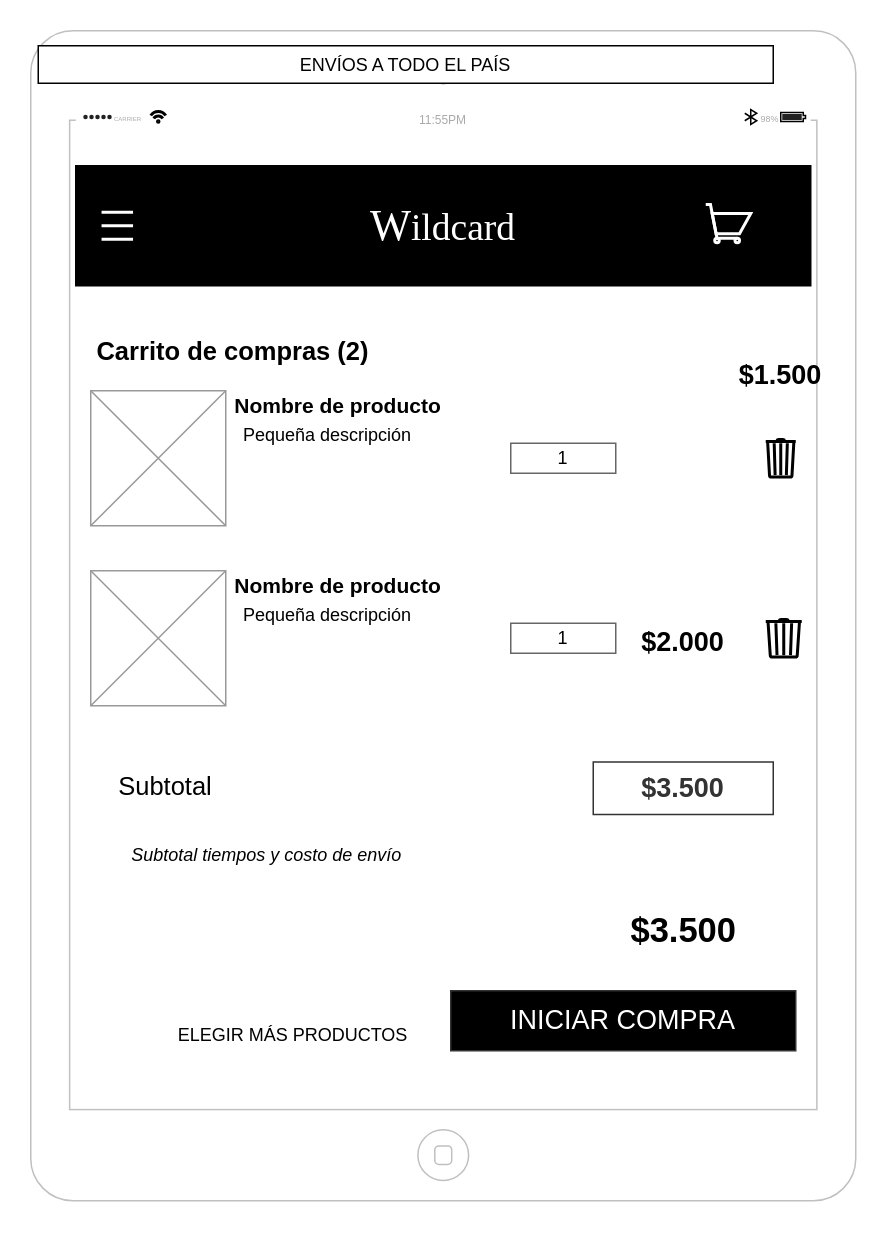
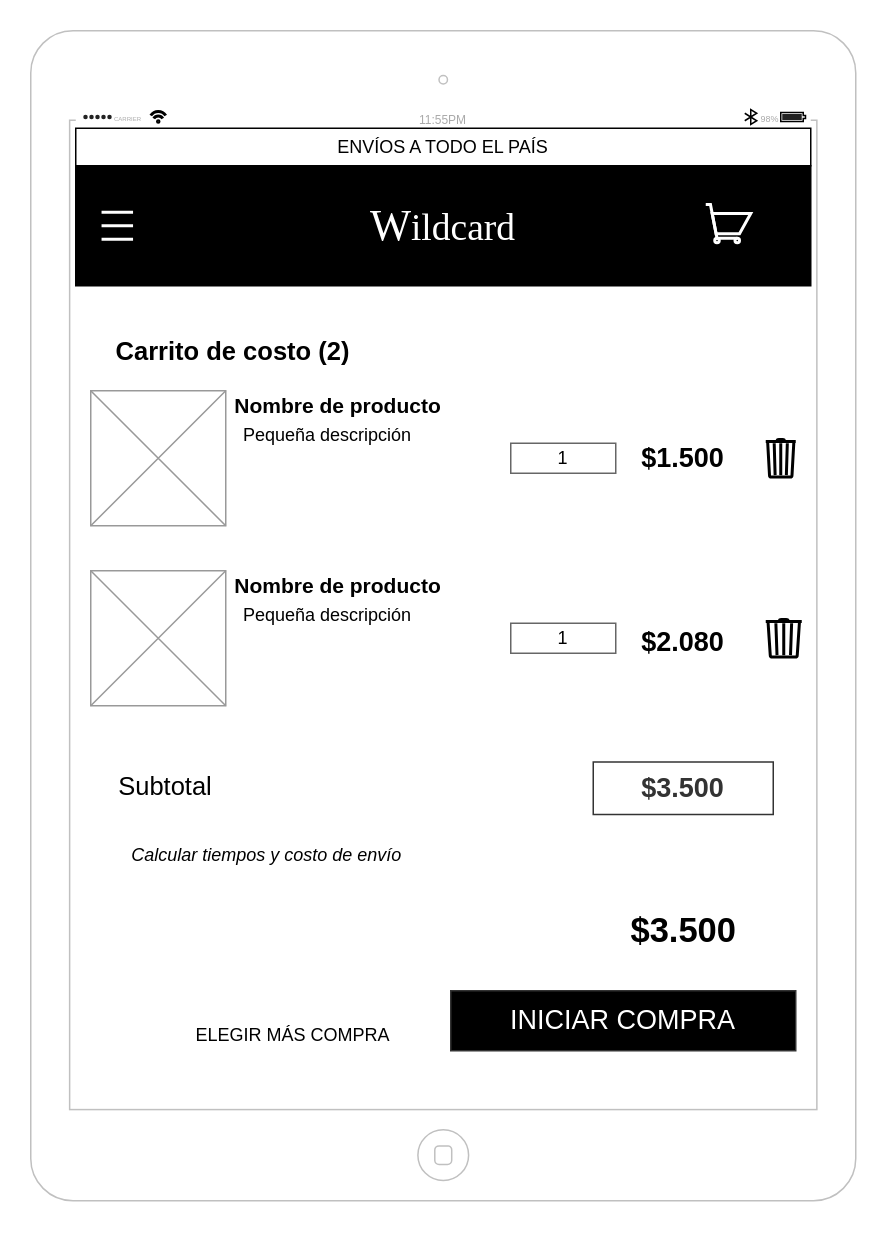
- <mxCell id="7" value="&lt;font style=&quot;vertical-align: inherit&quot;&gt;&lt;font style=&quot;vertical-align: inherit&quot;&gt;ENVÍOS A TODO EL PAÍS&lt;/font&gt;&lt;/font&gt;" style="rounded=0;whiteSpace=wrap;html=1;" parent="1" vertex="1"><mxGeometry x="25" y="30" width="490" height="25" as="geometry" /></mxCell>
+ <mxCell id="7" value="&lt;font style=&quot;vertical-align: inherit&quot;&gt;&lt;font style=&quot;vertical-align: inherit&quot;&gt;ENVÍOS A TODO EL PAÍS&lt;/font&gt;&lt;/font&gt;" style="rounded=0;whiteSpace=wrap;html=1;" parent="1" vertex="1"><mxGeometry x="50" y="85" width="490" height="25" as="geometry" /></mxCell>
- <mxCell id="11" value="&lt;b&gt;&lt;font style=&quot;font-size: 17px&quot;&gt;Carrito de compras (2)&lt;/font&gt;&lt;/b&gt;" style="text;html=1;strokeColor=none;fillColor=none;align=center;verticalAlign=middle;whiteSpace=wrap;rounded=0;" parent="1" vertex="1"><mxGeometry x="60" y="220" width="190" height="30" as="geometry" /></mxCell>
+ <mxCell id="11" value="&lt;b&gt;&lt;font style=&quot;font-size: 17px&quot;&gt;Carrito de costo (2)&lt;/font&gt;&lt;/b&gt;" style="text;html=1;strokeColor=none;fillColor=none;align=center;verticalAlign=middle;whiteSpace=wrap;rounded=0;" parent="1" vertex="1"><mxGeometry x="60" y="220" width="190" height="30" as="geometry" /></mxCell>
- <mxCell id="20" value="&lt;b&gt;&lt;font style=&quot;font-size: 18px&quot;&gt;$1.500&lt;/font&gt;&lt;/b&gt;" style="text;html=1;strokeColor=none;fillColor=none;align=center;verticalAlign=middle;whiteSpace=wrap;rounded=0;" parent="1" vertex="1"><mxGeometry x="480" y="237.5" width="80" height="25" as="geometry" /></mxCell>
+ <mxCell id="20" value="&lt;b&gt;&lt;font style=&quot;font-size: 18px&quot;&gt;$1.500&lt;/font&gt;&lt;/b&gt;" style="text;html=1;strokeColor=none;fillColor=none;align=center;verticalAlign=middle;whiteSpace=wrap;rounded=0;" parent="1" vertex="1"><mxGeometry x="415" y="292.5" width="80" height="25" as="geometry" /></mxCell>
- <mxCell id="21" value="&lt;b&gt;&lt;font style=&quot;font-size: 18px&quot;&gt;$2.000&lt;/font&gt;&lt;/b&gt;" style="text;html=1;strokeColor=none;fillColor=none;align=center;verticalAlign=middle;whiteSpace=wrap;rounded=0;" parent="1" vertex="1"><mxGeometry x="420" y="412.5" width="70" height="30" as="geometry" /></mxCell>
+ <mxCell id="21" value="&lt;b&gt;&lt;font style=&quot;font-size: 18px&quot;&gt;$2.080&lt;/font&gt;&lt;/b&gt;" style="text;html=1;strokeColor=none;fillColor=none;align=center;verticalAlign=middle;whiteSpace=wrap;rounded=0;" parent="1" vertex="1"><mxGeometry x="420" y="412.5" width="70" height="30" as="geometry" /></mxCell>
- <mxCell id="25" value="&lt;i&gt;Subtotal tiempos y costo de envío&lt;/i&gt;" style="text;html=1;strokeColor=none;fillColor=none;align=center;verticalAlign=middle;whiteSpace=wrap;rounded=0;" parent="1" vertex="1"><mxGeometry x="85" y="560" width="185" height="20" as="geometry" /></mxCell>
+ <mxCell id="25" value="&lt;i&gt;Calcular tiempos y costo de envío&lt;/i&gt;" style="text;html=1;strokeColor=none;fillColor=none;align=center;verticalAlign=middle;whiteSpace=wrap;rounded=0;" parent="1" vertex="1"><mxGeometry x="85" y="560" width="185" height="20" as="geometry" /></mxCell>
- <mxCell id="29" value="ELEGIR MÁS PRODUCTOS" style="text;html=1;strokeColor=none;fillColor=none;align=center;verticalAlign=middle;whiteSpace=wrap;rounded=0;" parent="1" vertex="1"><mxGeometry x="110" y="675" width="170" height="30" as="geometry" /></mxCell>
+ <mxCell id="29" value="ELEGIR MÁS COMPRA" style="text;html=1;strokeColor=none;fillColor=none;align=center;verticalAlign=middle;whiteSpace=wrap;rounded=0;" parent="1" vertex="1"><mxGeometry x="110" y="675" width="170" height="30" as="geometry" /></mxCell>
